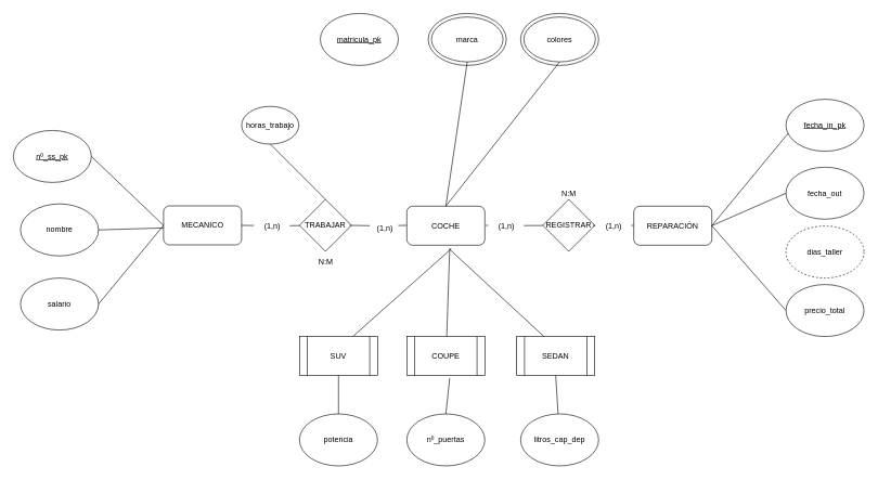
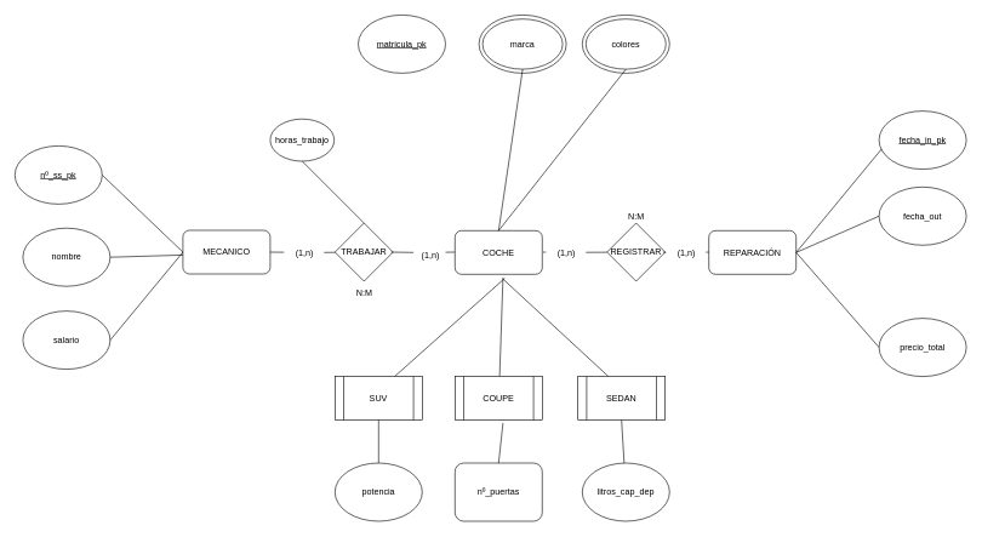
- <mxCell id="2" value="dias_taller" style="ellipse;whiteSpace=wrap;html=1;dashed=1;" vertex="1" parent="1"><mxGeometry x="1208" y="347" width="120" height="80" as="geometry" /></mxCell>
- <mxCell id="48" value="nº_puertas" style="ellipse;whiteSpace=wrap;html=1;" vertex="1" parent="1"><mxGeometry x="625" y="636" width="120" height="80" as="geometry" /></mxCell>
+ <mxCell id="48" value="nº_puertas" style="whiteSpace=wrap;html=1;rounded=1;" vertex="1" parent="1"><mxGeometry x="625" y="636" width="120" height="80" as="geometry" /></mxCell>
